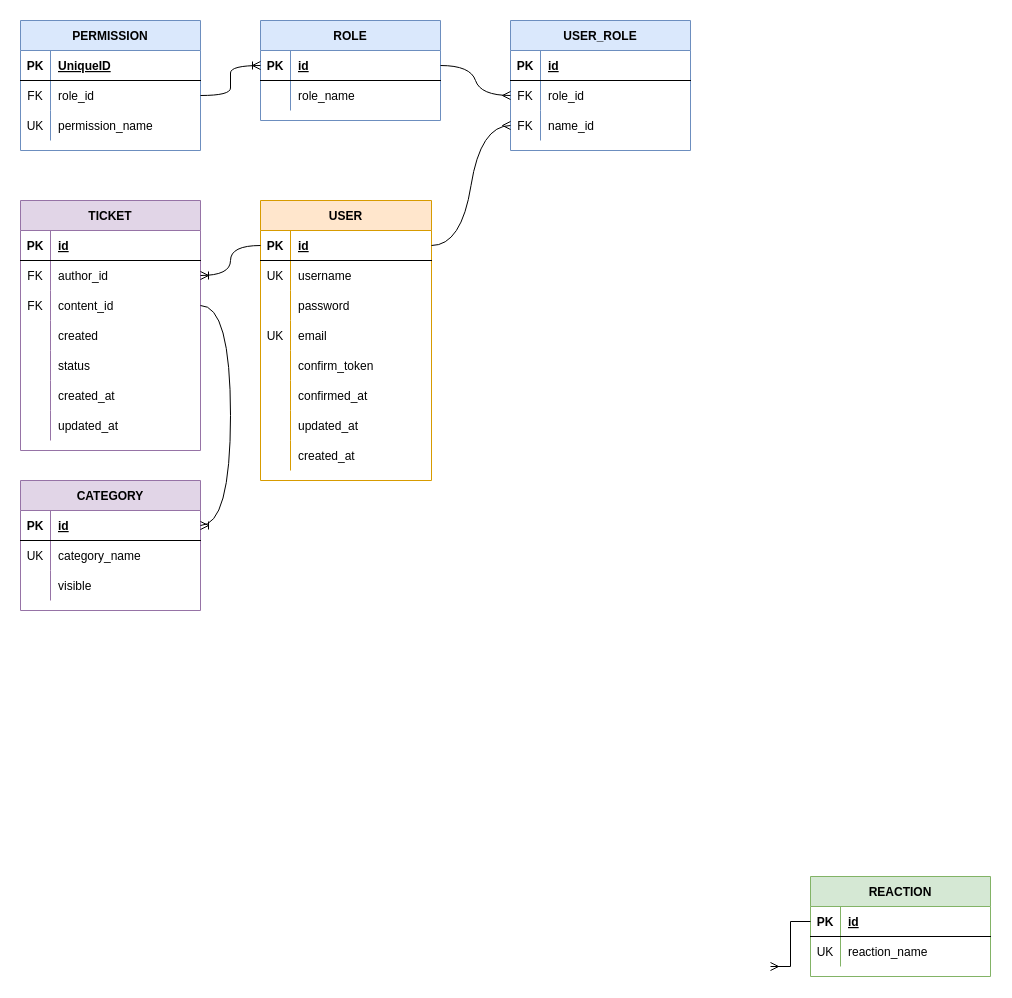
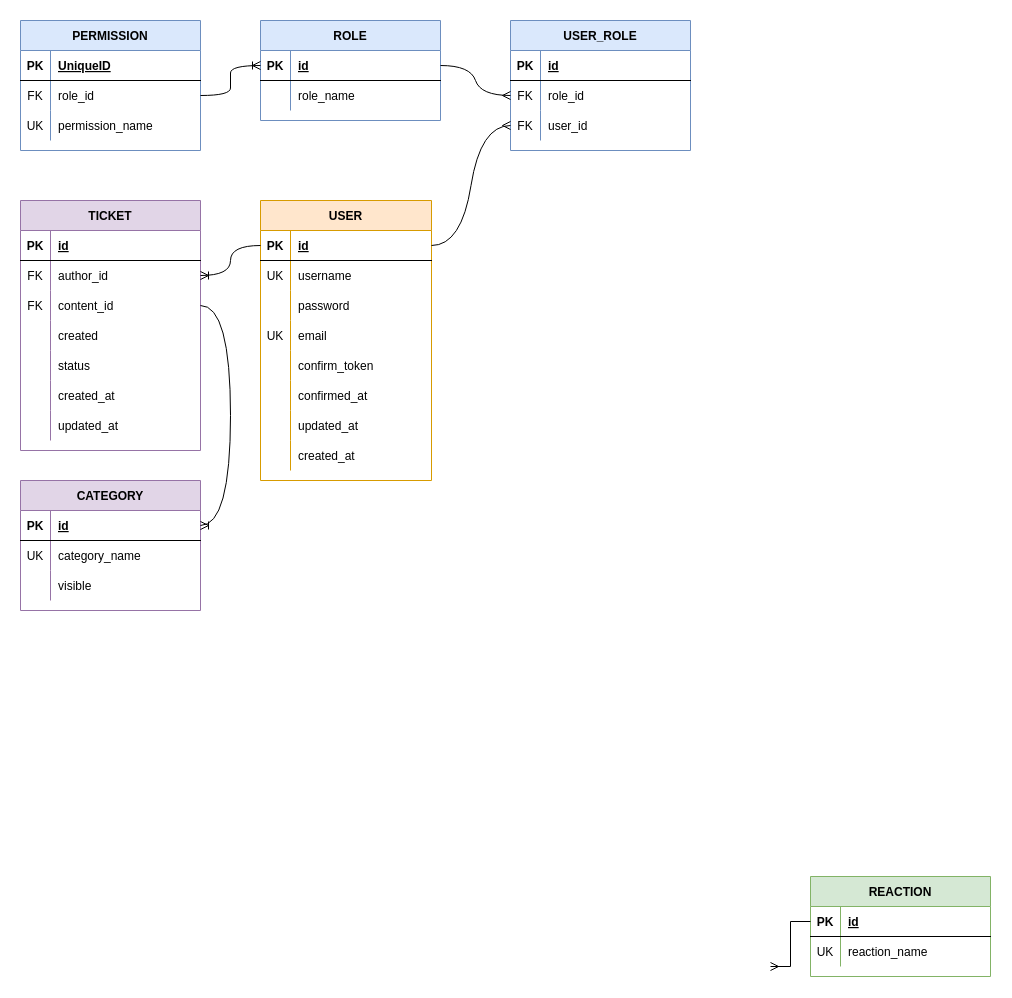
- <mxCell id="62" value="name_id" style="shape=partialRectangle;connectable=0;fillColor=none;top=0;left=0;bottom=0;right=0;align=left;spacingLeft=6;overflow=hidden;" parent="60" vertex="1"><mxGeometry x="30" width="150" height="30" as="geometry"><mxRectangle width="150" height="30" as="alternateBounds" /></mxGeometry></mxCell>
+ <mxCell id="62" value="user_id" style="shape=partialRectangle;connectable=0;fillColor=none;top=0;left=0;bottom=0;right=0;align=left;spacingLeft=6;overflow=hidden;" parent="60" vertex="1"><mxGeometry x="30" width="150" height="30" as="geometry"><mxRectangle width="150" height="30" as="alternateBounds" /></mxGeometry></mxCell>
